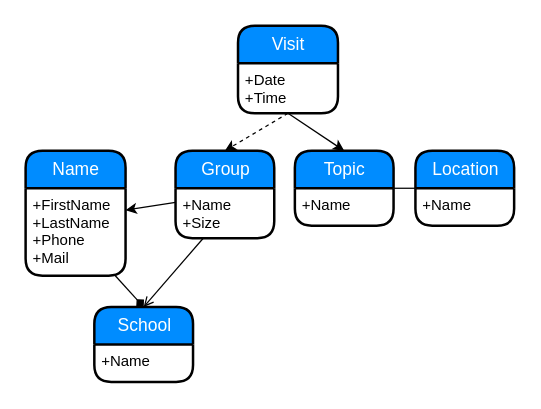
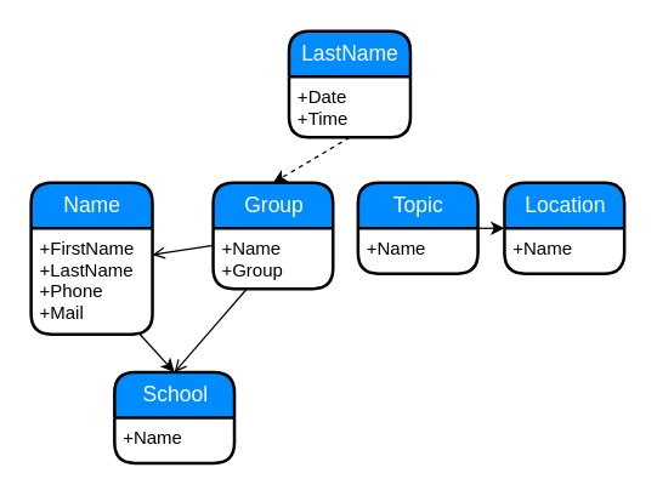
- <mxCell id="18" value="Visit" style="swimlane;childLayout=stackLayout;horizontal=1;startSize=30;horizontalStack=0;fillColor=#008cff;fontColor=#FFFFFF;rounded=1;fontSize=14;fontStyle=0;strokeWidth=2;resizeParent=0;resizeLast=1;shadow=0;dashed=0;align=center;labelBackgroundColor=none;html=1;" vertex="1" parent="1"><mxGeometry x="190" y="20" width="80" height="70" as="geometry"><mxRectangle x="450" y="360" width="60" height="30" as="alternateBounds" /></mxGeometry></mxCell>
+ <mxCell id="18" value="LastName" style="swimlane;childLayout=stackLayout;horizontal=1;startSize=30;horizontalStack=0;fillColor=#008cff;fontColor=#FFFFFF;rounded=1;fontSize=14;fontStyle=0;strokeWidth=2;resizeParent=0;resizeLast=1;shadow=0;dashed=0;align=center;labelBackgroundColor=none;html=1;" vertex="1" parent="1"><mxGeometry x="190" y="20" width="80" height="70" as="geometry"><mxRectangle x="450" y="360" width="60" height="30" as="alternateBounds" /></mxGeometry></mxCell>
- <mxCell id="6" style="edgeStyle=none;rounded=0;orthogonalLoop=1;jettySize=auto;html=1;exitX=0.5;exitY=1;exitDx=0;exitDy=0;entryX=0.5;entryY=0;entryDx=0;entryDy=0;fontSize=6;" edge="1" parent="1" source="19" target="8"><mxGeometry relative="1" as="geometry" /></mxCell>
- <mxCell id="7" style="edgeStyle=none;rounded=0;orthogonalLoop=1;jettySize=auto;html=1;exitX=1;exitY=0.5;exitDx=0;exitDy=0;entryX=0;entryY=0.5;entryDx=0;entryDy=0;fontSize=6;endArrow=none;" edge="1" parent="1" source="8" target="10"><mxGeometry relative="1" as="geometry" /></mxCell>
+ <mxCell id="7" style="edgeStyle=none;rounded=0;orthogonalLoop=1;jettySize=auto;html=1;exitX=1;exitY=0.5;exitDx=0;exitDy=0;entryX=0;entryY=0.5;entryDx=0;entryDy=0;fontSize=6;" edge="1" parent="1" source="8" target="10"><mxGeometry relative="1" as="geometry" /></mxCell>
- <mxCell id="5" value="+Name&#10;+Size" style="align=left;strokeColor=none;fillColor=none;spacingLeft=4;fontSize=12;verticalAlign=top;resizable=0;rotatable=0;part=1;" vertex="1" parent="4"><mxGeometry y="30" width="79" height="40" as="geometry" /></mxCell>
+ <mxCell id="5" value="+Name&#10;+Group" style="align=left;strokeColor=none;fillColor=none;spacingLeft=4;fontSize=12;verticalAlign=top;resizable=0;rotatable=0;part=1;" vertex="1" parent="4"><mxGeometry y="30" width="79" height="40" as="geometry" /></mxCell>
- <mxCell id="3" style="edgeStyle=none;rounded=0;orthogonalLoop=1;jettySize=auto;html=1;entryX=1;entryY=0.25;entryDx=0;entryDy=0;fontSize=6;" edge="1" parent="1" source="4" target="13"><mxGeometry relative="1" as="geometry" /></mxCell>
+ <mxCell id="3" style="edgeStyle=none;rounded=0;orthogonalLoop=1;jettySize=auto;html=1;entryX=1;entryY=0.25;entryDx=0;entryDy=0;fontSize=6;endArrow=open;" edge="1" parent="1" source="4" target="13"><mxGeometry relative="1" as="geometry" /></mxCell>
- <mxCell id="17" style="edgeStyle=none;rounded=0;orthogonalLoop=1;jettySize=auto;html=1;entryX=0.5;entryY=0;entryDx=0;entryDy=0;fontSize=6;endArrow=diamond;" edge="1" parent="1" source="13" target="14"><mxGeometry relative="1" as="geometry" /></mxCell>
+ <mxCell id="17" style="edgeStyle=none;rounded=0;orthogonalLoop=1;jettySize=auto;html=1;entryX=0.5;entryY=0;entryDx=0;entryDy=0;fontSize=6;" edge="1" parent="1" source="13" target="14"><mxGeometry relative="1" as="geometry" /></mxCell>
